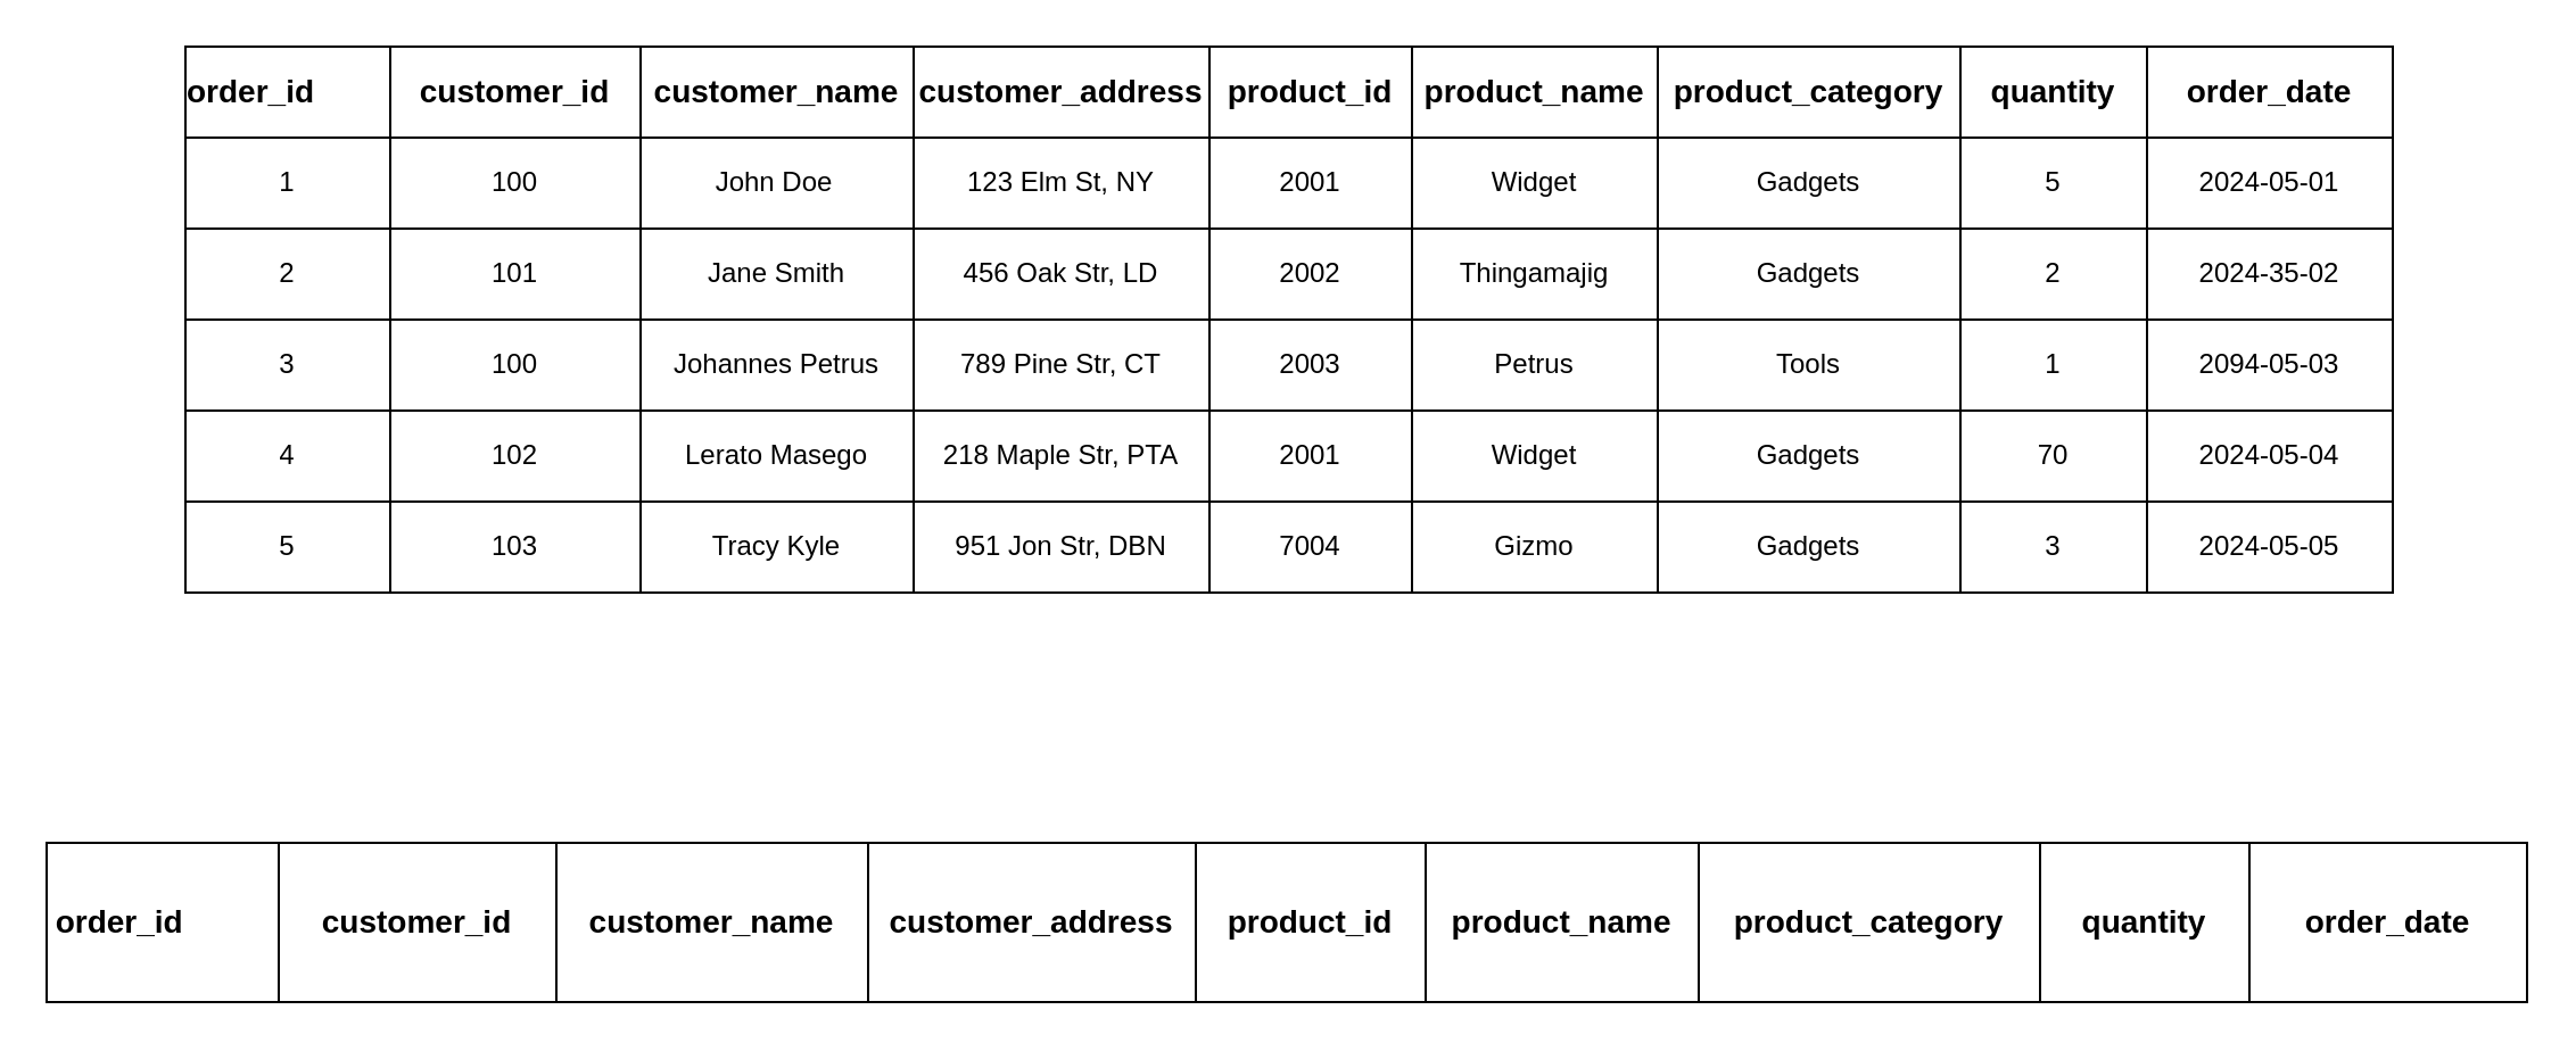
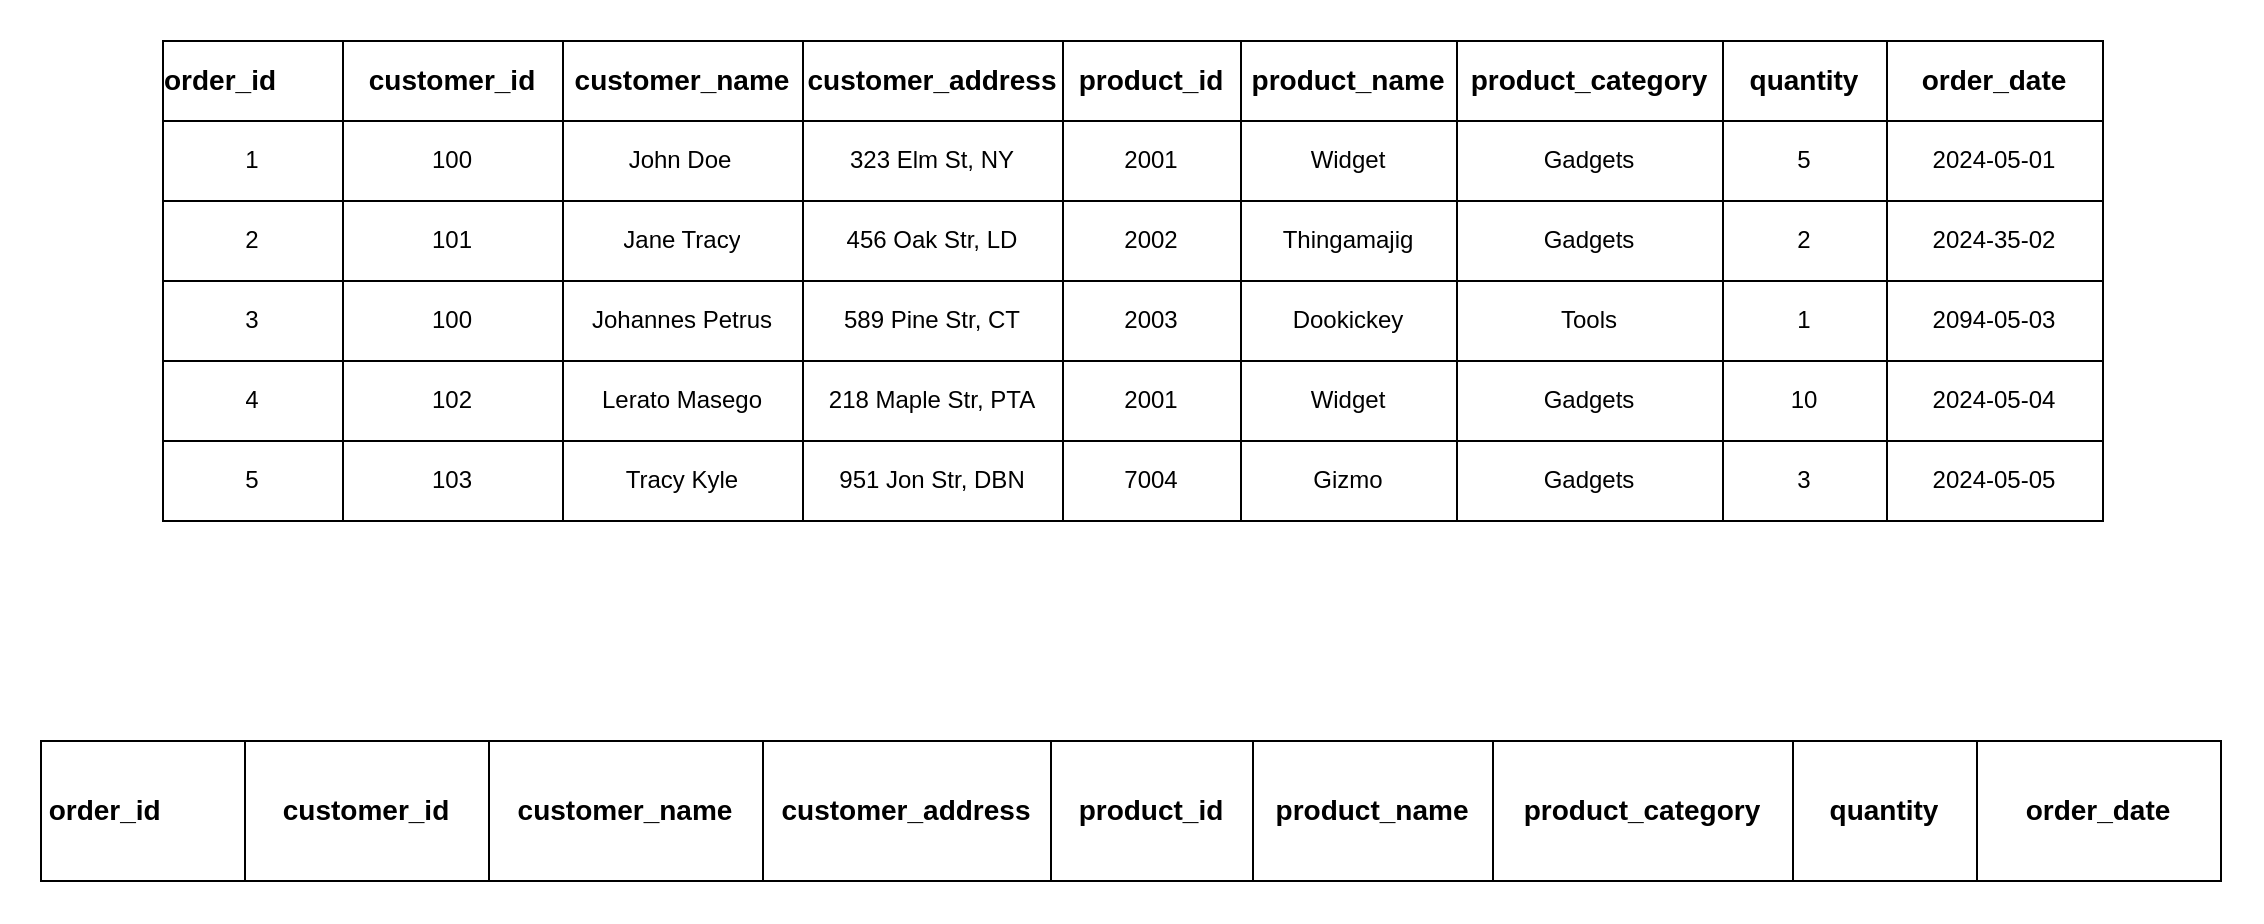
- <mxCell id="17" value="123 Elm St, NY" style="shape=partialRectangle;html=1;whiteSpace=wrap;connectable=0;strokeColor=inherit;overflow=hidden;fillColor=none;top=0;left=0;bottom=0;right=0;pointerEvents=1;" vertex="1" parent="13"><mxGeometry x="320" width="130" height="40" as="geometry"><mxRectangle width="130" height="40" as="alternateBounds" /></mxGeometry></mxCell>
+ <mxCell id="17" value="323 Elm St, NY" style="shape=partialRectangle;html=1;whiteSpace=wrap;connectable=0;strokeColor=inherit;overflow=hidden;fillColor=none;top=0;left=0;bottom=0;right=0;pointerEvents=1;" vertex="1" parent="13"><mxGeometry x="320" width="130" height="40" as="geometry"><mxRectangle width="130" height="40" as="alternateBounds" /></mxGeometry></mxCell>
- <mxCell id="26" value="Jane Smith" style="shape=partialRectangle;html=1;whiteSpace=wrap;connectable=0;strokeColor=inherit;overflow=hidden;fillColor=none;top=0;left=0;bottom=0;right=0;pointerEvents=1;" vertex="1" parent="23"><mxGeometry x="200" width="120" height="40" as="geometry"><mxRectangle width="120" height="40" as="alternateBounds" /></mxGeometry></mxCell>
+ <mxCell id="26" value="Jane Tracy" style="shape=partialRectangle;html=1;whiteSpace=wrap;connectable=0;strokeColor=inherit;overflow=hidden;fillColor=none;top=0;left=0;bottom=0;right=0;pointerEvents=1;" vertex="1" parent="23"><mxGeometry x="200" width="120" height="40" as="geometry"><mxRectangle width="120" height="40" as="alternateBounds" /></mxGeometry></mxCell>
- <mxCell id="37" value="789 Pine Str, CT" style="shape=partialRectangle;html=1;whiteSpace=wrap;connectable=0;strokeColor=inherit;overflow=hidden;fillColor=none;top=0;left=0;bottom=0;right=0;pointerEvents=1;" vertex="1" parent="33"><mxGeometry x="320" width="130" height="40" as="geometry"><mxRectangle width="130" height="40" as="alternateBounds" /></mxGeometry></mxCell>
+ <mxCell id="37" value="589 Pine Str, CT" style="shape=partialRectangle;html=1;whiteSpace=wrap;connectable=0;strokeColor=inherit;overflow=hidden;fillColor=none;top=0;left=0;bottom=0;right=0;pointerEvents=1;" vertex="1" parent="33"><mxGeometry x="320" width="130" height="40" as="geometry"><mxRectangle width="130" height="40" as="alternateBounds" /></mxGeometry></mxCell>
- <mxCell id="39" value="Petrus" style="shape=partialRectangle;html=1;whiteSpace=wrap;connectable=0;strokeColor=inherit;overflow=hidden;fillColor=none;top=0;left=0;bottom=0;right=0;pointerEvents=1;" vertex="1" parent="33"><mxGeometry x="539" width="108" height="40" as="geometry"><mxRectangle width="108" height="40" as="alternateBounds" /></mxGeometry></mxCell>
+ <mxCell id="39" value="Dookickey" style="shape=partialRectangle;html=1;whiteSpace=wrap;connectable=0;strokeColor=inherit;overflow=hidden;fillColor=none;top=0;left=0;bottom=0;right=0;pointerEvents=1;" vertex="1" parent="33"><mxGeometry x="539" width="108" height="40" as="geometry"><mxRectangle width="108" height="40" as="alternateBounds" /></mxGeometry></mxCell>
- <mxCell id="51" value="70" style="shape=partialRectangle;html=1;whiteSpace=wrap;connectable=0;strokeColor=inherit;overflow=hidden;fillColor=none;top=0;left=0;bottom=0;right=0;pointerEvents=1;" vertex="1" parent="43"><mxGeometry x="780" width="82" height="40" as="geometry"><mxRectangle width="82" height="40" as="alternateBounds" /></mxGeometry></mxCell>
+ <mxCell id="51" value="10" style="shape=partialRectangle;html=1;whiteSpace=wrap;connectable=0;strokeColor=inherit;overflow=hidden;fillColor=none;top=0;left=0;bottom=0;right=0;pointerEvents=1;" vertex="1" parent="43"><mxGeometry x="780" width="82" height="40" as="geometry"><mxRectangle width="82" height="40" as="alternateBounds" /></mxGeometry></mxCell>
